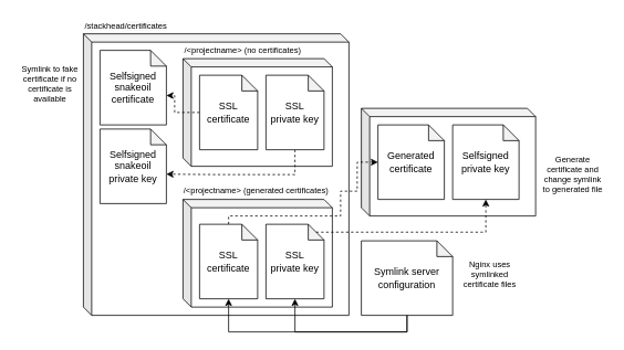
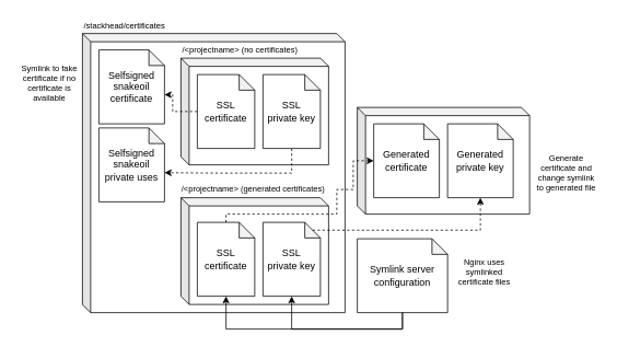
- <mxCell id="20" value="Selfsigned&lt;br&gt;private key" style="shape=note;whiteSpace=wrap;html=1;backgroundOutline=1;darkOpacity=0.05;labelBackgroundColor=none;fontSize=12;fontColor=none;align=center;size=19;" vertex="1" parent="1"><mxGeometry x="545" y="150" width="80" height="90" as="geometry" /></mxCell>
+ <mxCell id="20" value="Generated&lt;br&gt;private key" style="shape=note;whiteSpace=wrap;html=1;backgroundOutline=1;darkOpacity=0.05;labelBackgroundColor=none;fontSize=12;fontColor=none;align=center;size=19;" vertex="1" parent="1"><mxGeometry x="545" y="150" width="80" height="90" as="geometry" /></mxCell>
- <mxCell id="13" value="Selfsigned snakeoil private key" style="shape=note;whiteSpace=wrap;html=1;backgroundOutline=1;darkOpacity=0.05;labelBackgroundColor=none;fontSize=12;fontColor=none;align=center;size=19;" vertex="1" parent="1"><mxGeometry x="120" y="155" width="80" height="90" as="geometry" /></mxCell>
+ <mxCell id="13" value="Selfsigned snakeoil private uses" style="shape=note;whiteSpace=wrap;html=1;backgroundOutline=1;darkOpacity=0.05;labelBackgroundColor=none;fontSize=12;fontColor=none;align=center;size=19;" vertex="1" parent="1"><mxGeometry x="120" y="155" width="80" height="90" as="geometry" /></mxCell>
